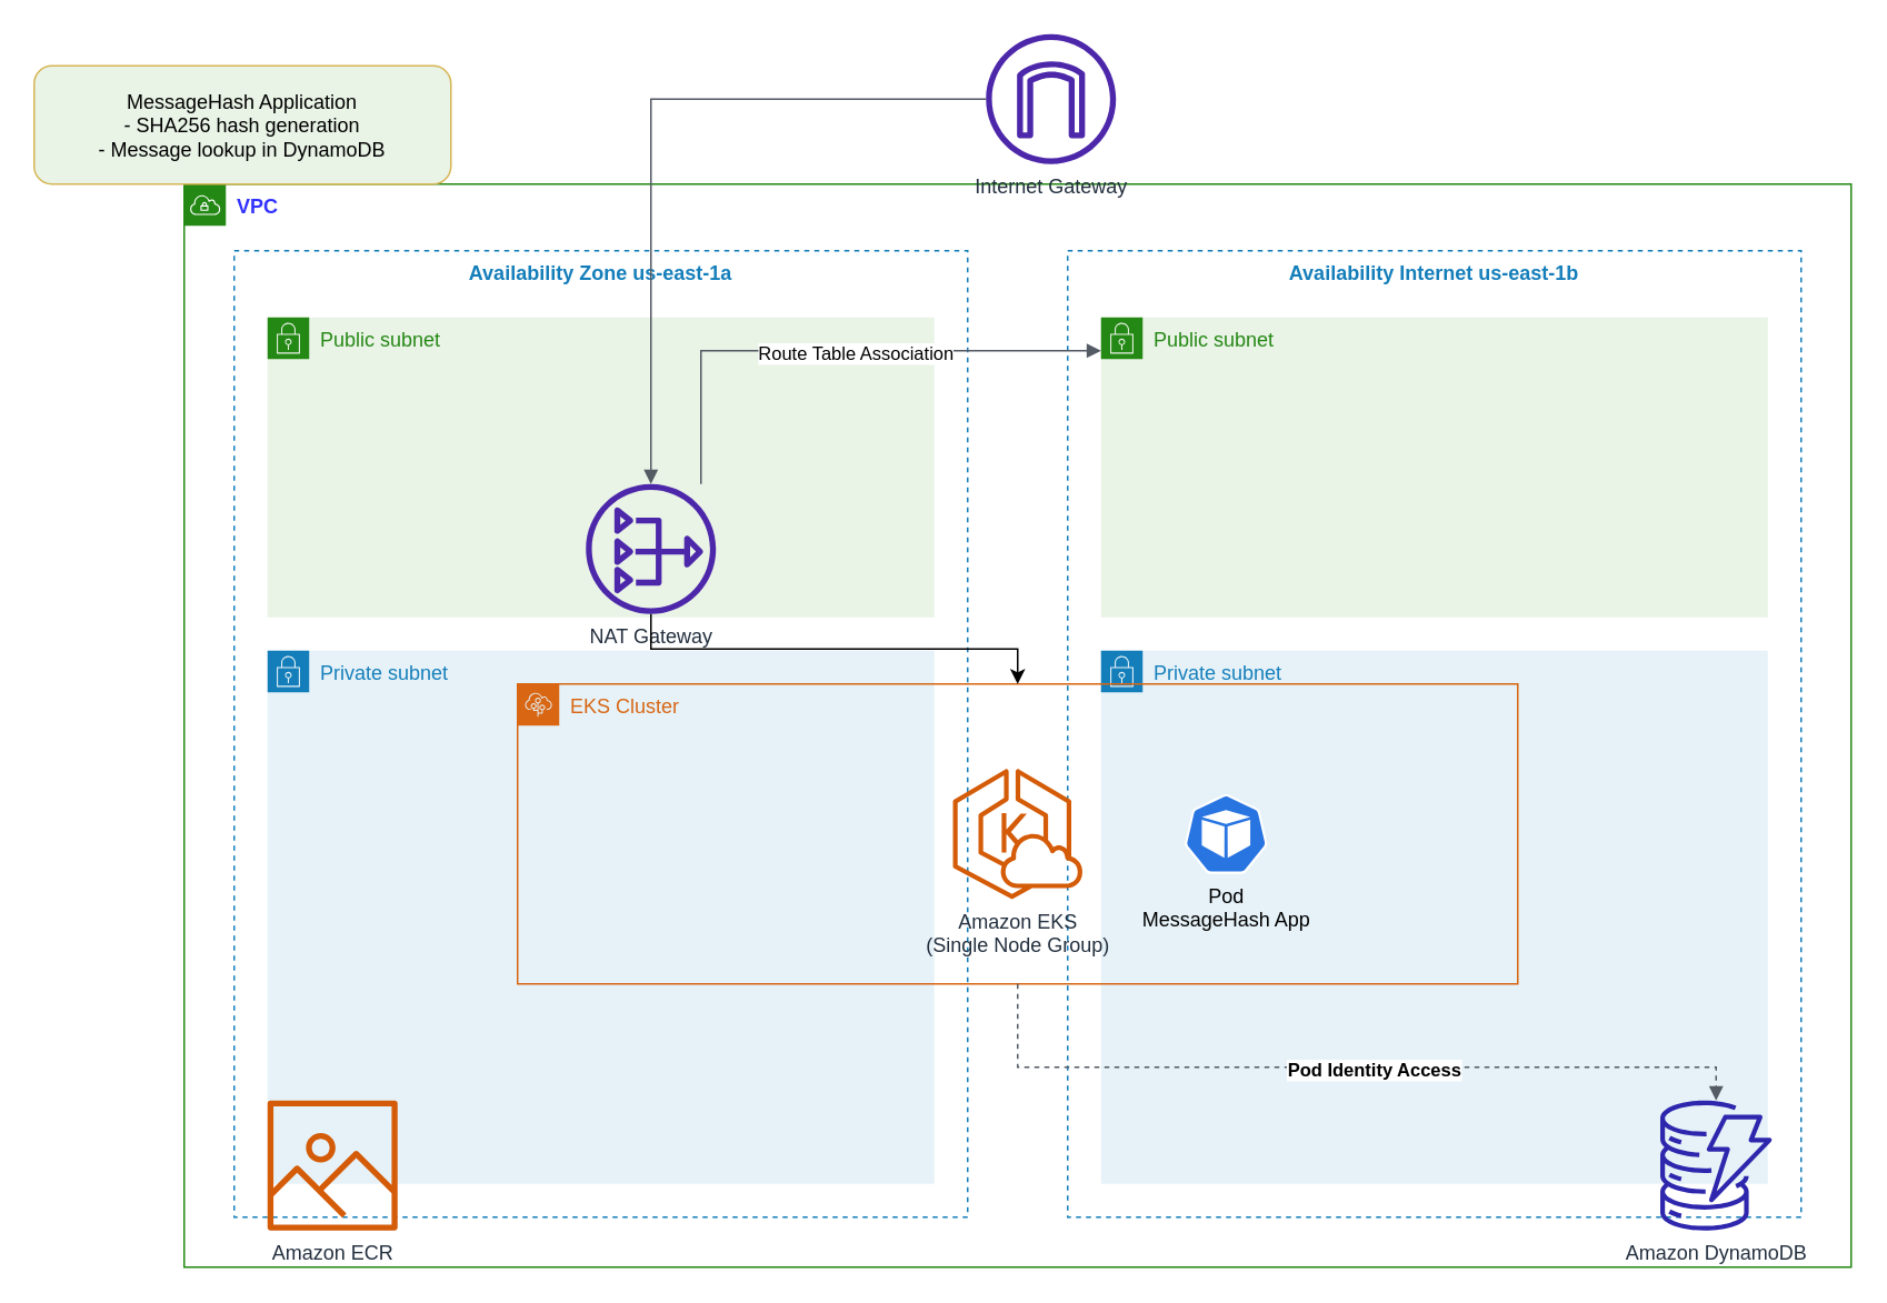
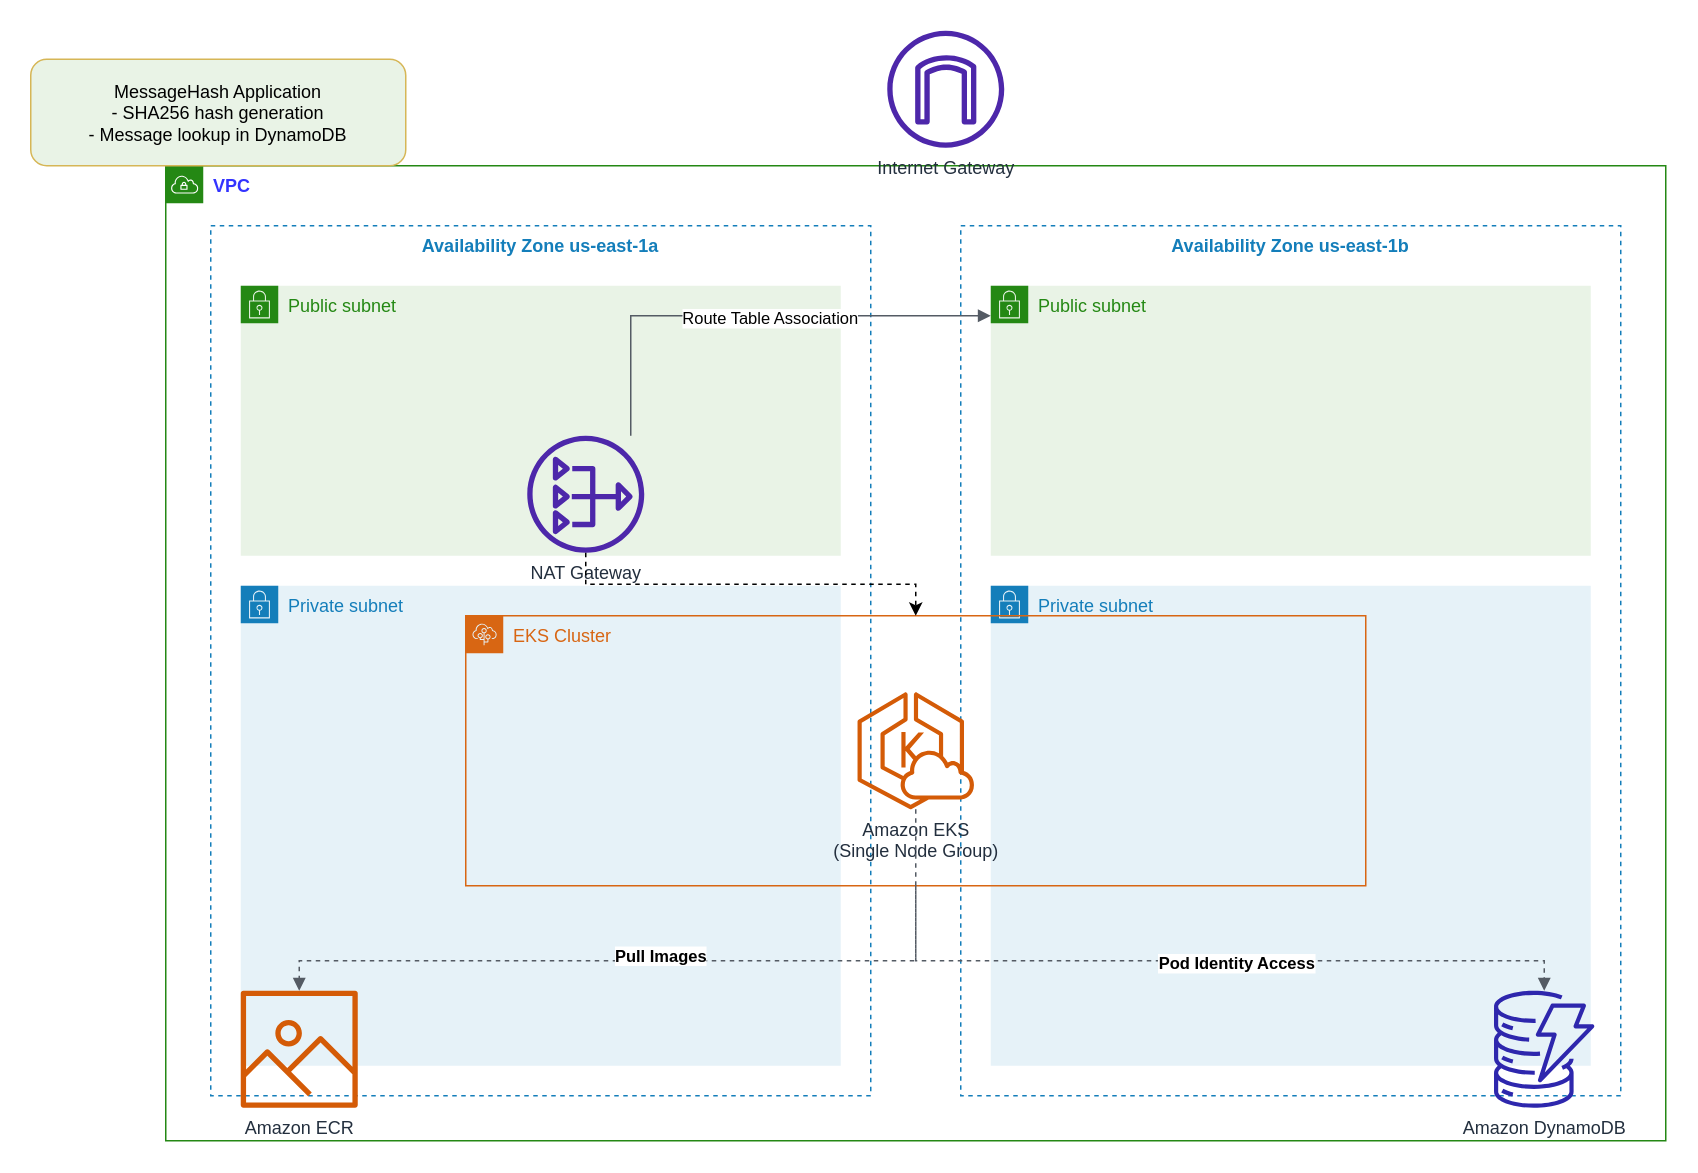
- <mxCell id="16" value="" style="edgeStyle=orthogonalEdgeStyle;html=1;endArrow=block;elbow=vertical;startArrow=none;endFill=1;strokeColor=#545B64;rounded=0;" edge="1" parent="1" source="10" target="6"><mxGeometry width="100" relative="1" as="geometry"><mxPoint x="460" y="380" as="sourcePoint" /><mxPoint x="560" y="380" as="targetPoint" /></mxGeometry></mxCell>
- <mxCell id="4" value="&lt;b&gt;Availability Internet us-east-1b&lt;/b&gt;" style="fillColor=none;strokeColor=#147EBA;dashed=1;verticalAlign=top;fontStyle=0;fontColor=#147EBA;whiteSpace=wrap;html=1;" vertex="1" parent="2"><mxGeometry x="530" y="40" width="440" height="580" as="geometry" /></mxCell>
+ <mxCell id="4" value="&lt;b&gt;Availability Zone us-east-1b&lt;/b&gt;" style="fillColor=none;strokeColor=#147EBA;dashed=1;verticalAlign=top;fontStyle=0;fontColor=#147EBA;whiteSpace=wrap;html=1;" vertex="1" parent="2"><mxGeometry x="530" y="40" width="440" height="580" as="geometry" /></mxCell>
- <mxCell id="24" style="edgeStyle=orthogonalEdgeStyle;rounded=0;orthogonalLoop=1;jettySize=auto;html=1;" edge="1" parent="1" source="6" target="13"><mxGeometry relative="1" as="geometry" /></mxCell>
+ <mxCell id="24" style="edgeStyle=orthogonalEdgeStyle;rounded=0;orthogonalLoop=1;jettySize=auto;html=1;dashed=1;" edge="1" parent="1" source="6" target="13"><mxGeometry relative="1" as="geometry" /></mxCell>
- <mxCell id="15" value="Pod&#10;MessageHash App" style="sketch=0;html=1;dashed=0;whitespace=wrap;fillColor=#2875E2;strokeColor=#ffffff;points=[[0.005,0.63,0],[0.1,0.2,0],[0.9,0.2,0],[0.5,0,0],[0.995,0.63,0],[0.72,0.99,0],[0.5,1,0],[0.28,0.99,0]];verticalLabelPosition=bottom;align=center;verticalAlign=top;shape=mxgraph.kubernetes.icon;prIcon=pod" vertex="1" parent="13"><mxGeometry x="400" y="66" width="50" height="48" as="geometry" /></mxCell>
+ <mxCell id="17" value="" style="edgeStyle=orthogonalEdgeStyle;html=1;endArrow=block;elbow=vertical;startArrow=none;endFill=1;strokeColor=#545B64;rounded=0;dashed=1;fontStyle=1" edge="1" parent="1" source="14" target="11"><mxGeometry width="100" relative="1" as="geometry"><mxPoint x="460" y="380" as="sourcePoint" /><mxPoint x="560" y="380" as="targetPoint" /><Array as="points"><mxPoint x="610" y="640" /><mxPoint x="199" y="640" /></Array></mxGeometry></mxCell>
+ <mxCell id="18" value="Pull Images" style="edgeLabel;html=1;align=center;verticalAlign=middle;resizable=0;points=[];fontStyle=1" vertex="1" connectable="0" parent="17"><mxGeometry x="0.024" y="-4" relative="1" as="geometry"><mxPoint as="offset" /></mxGeometry></mxCell>
